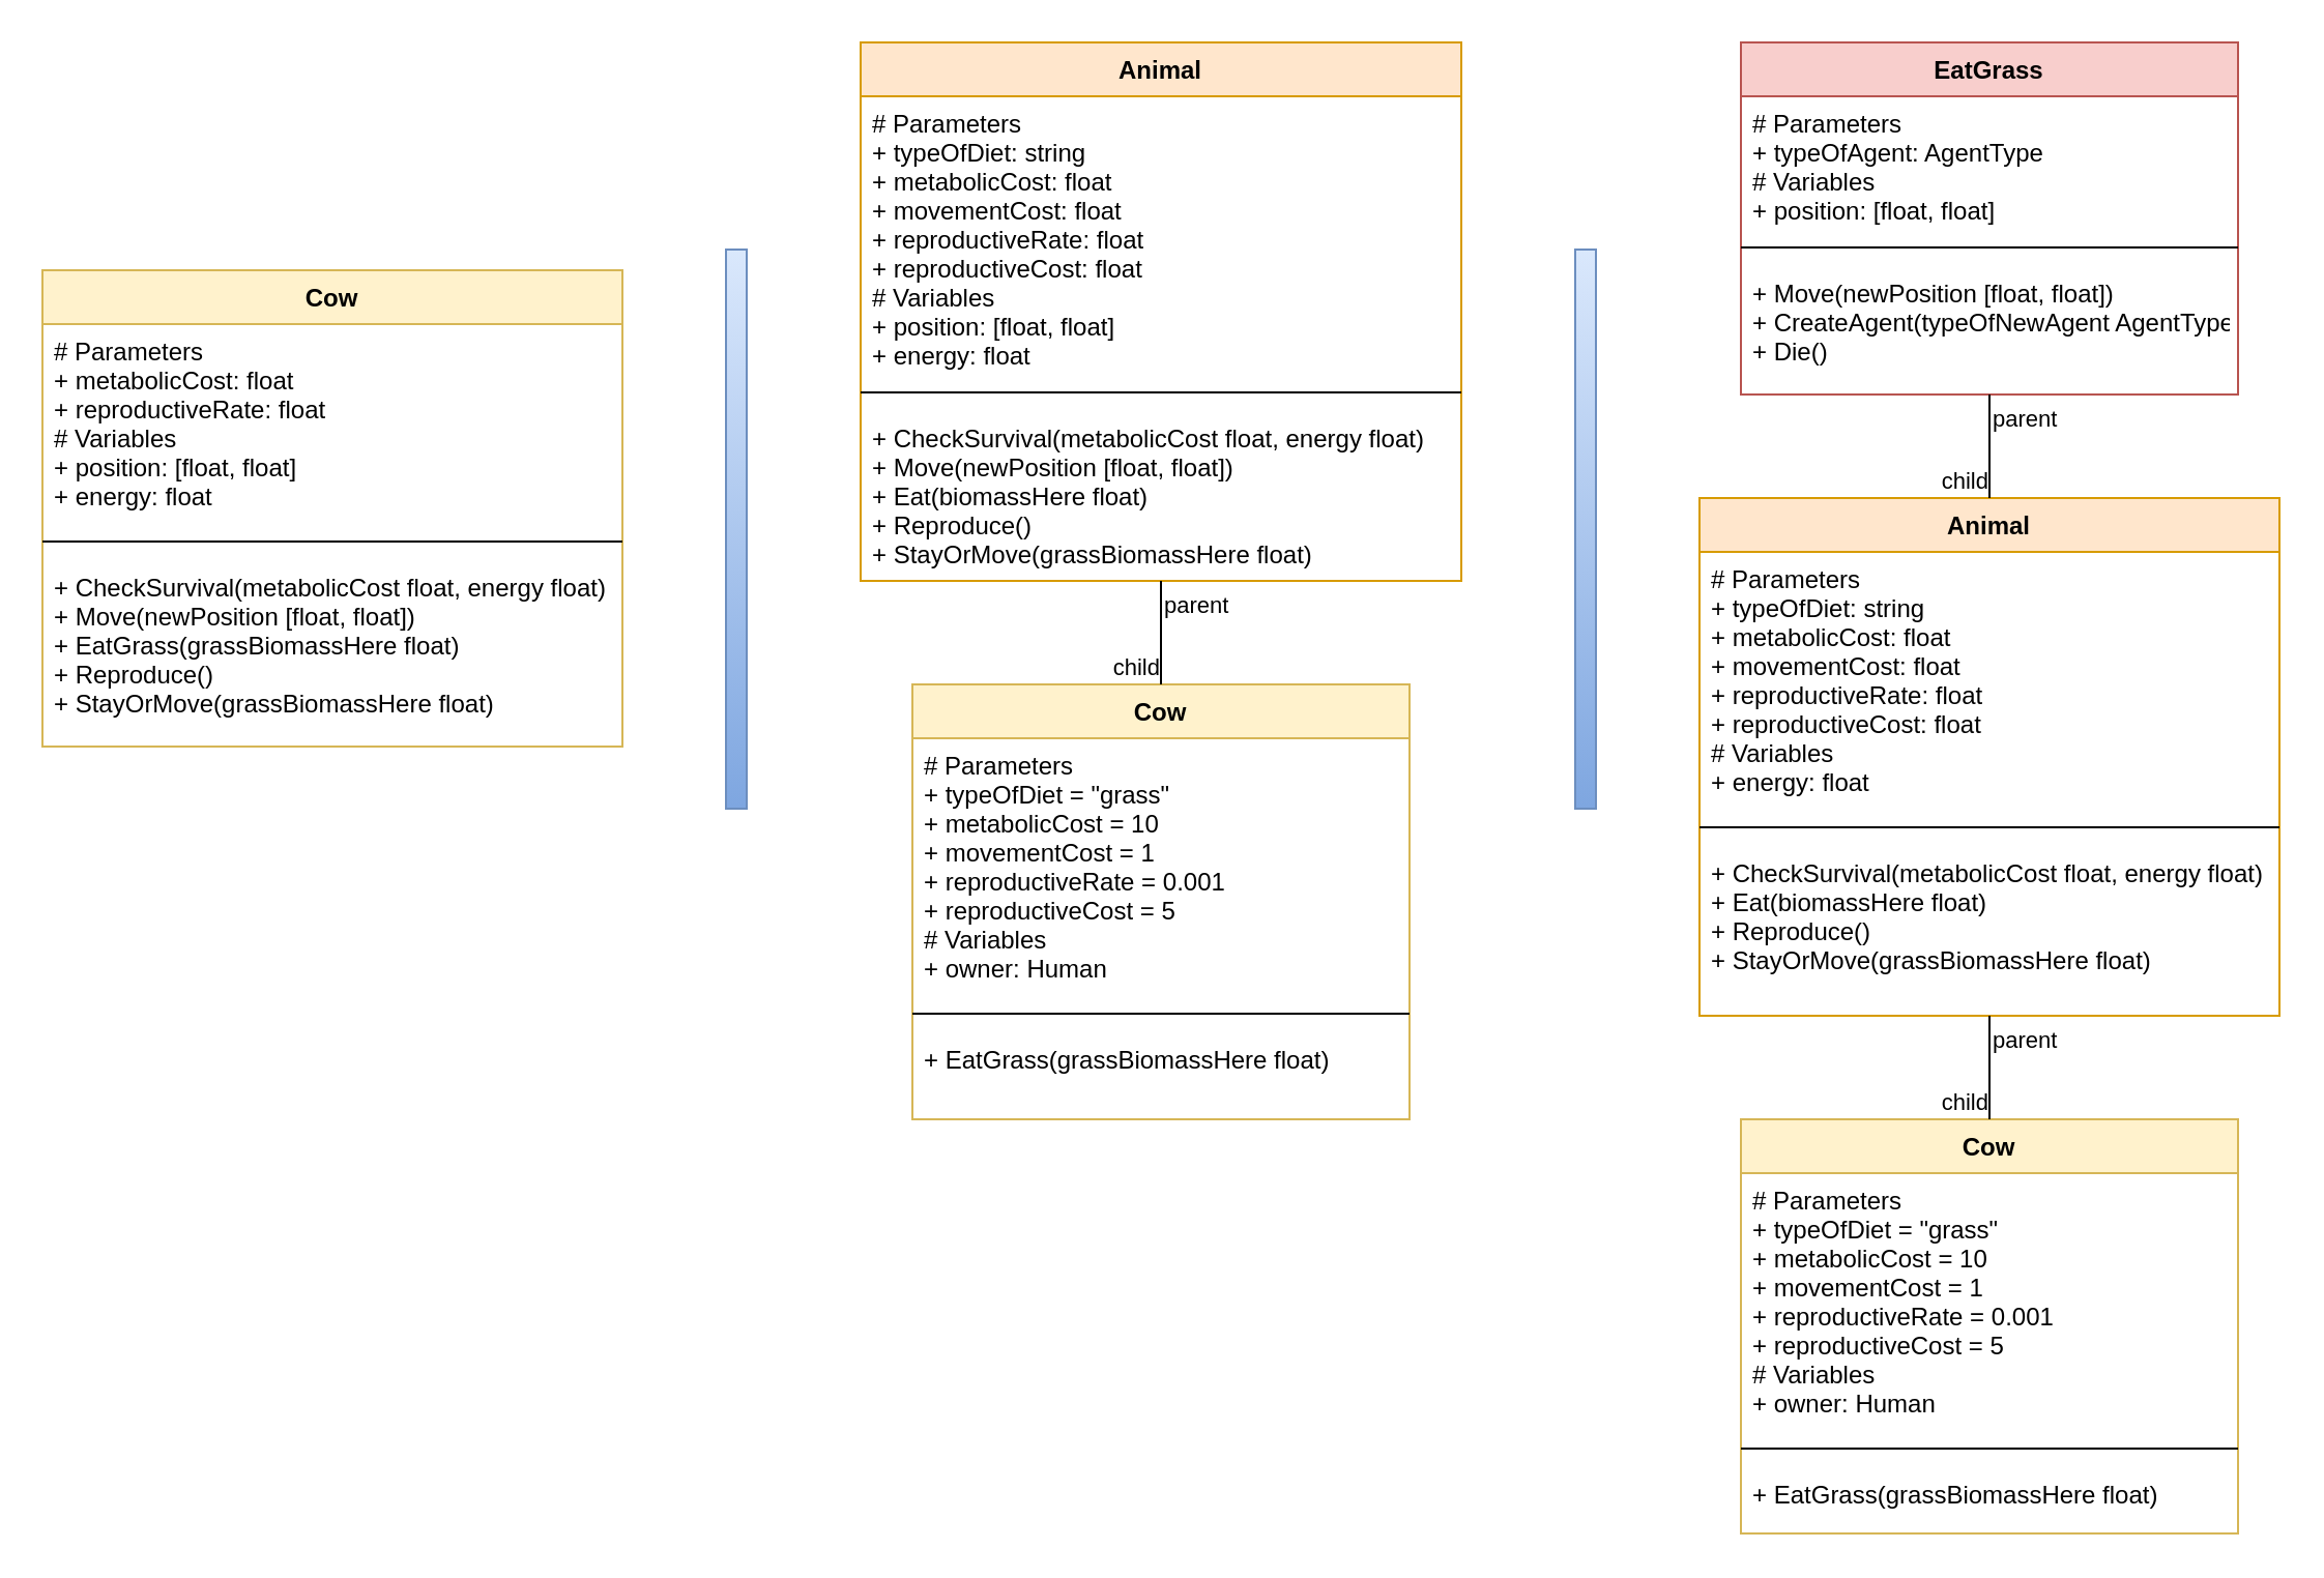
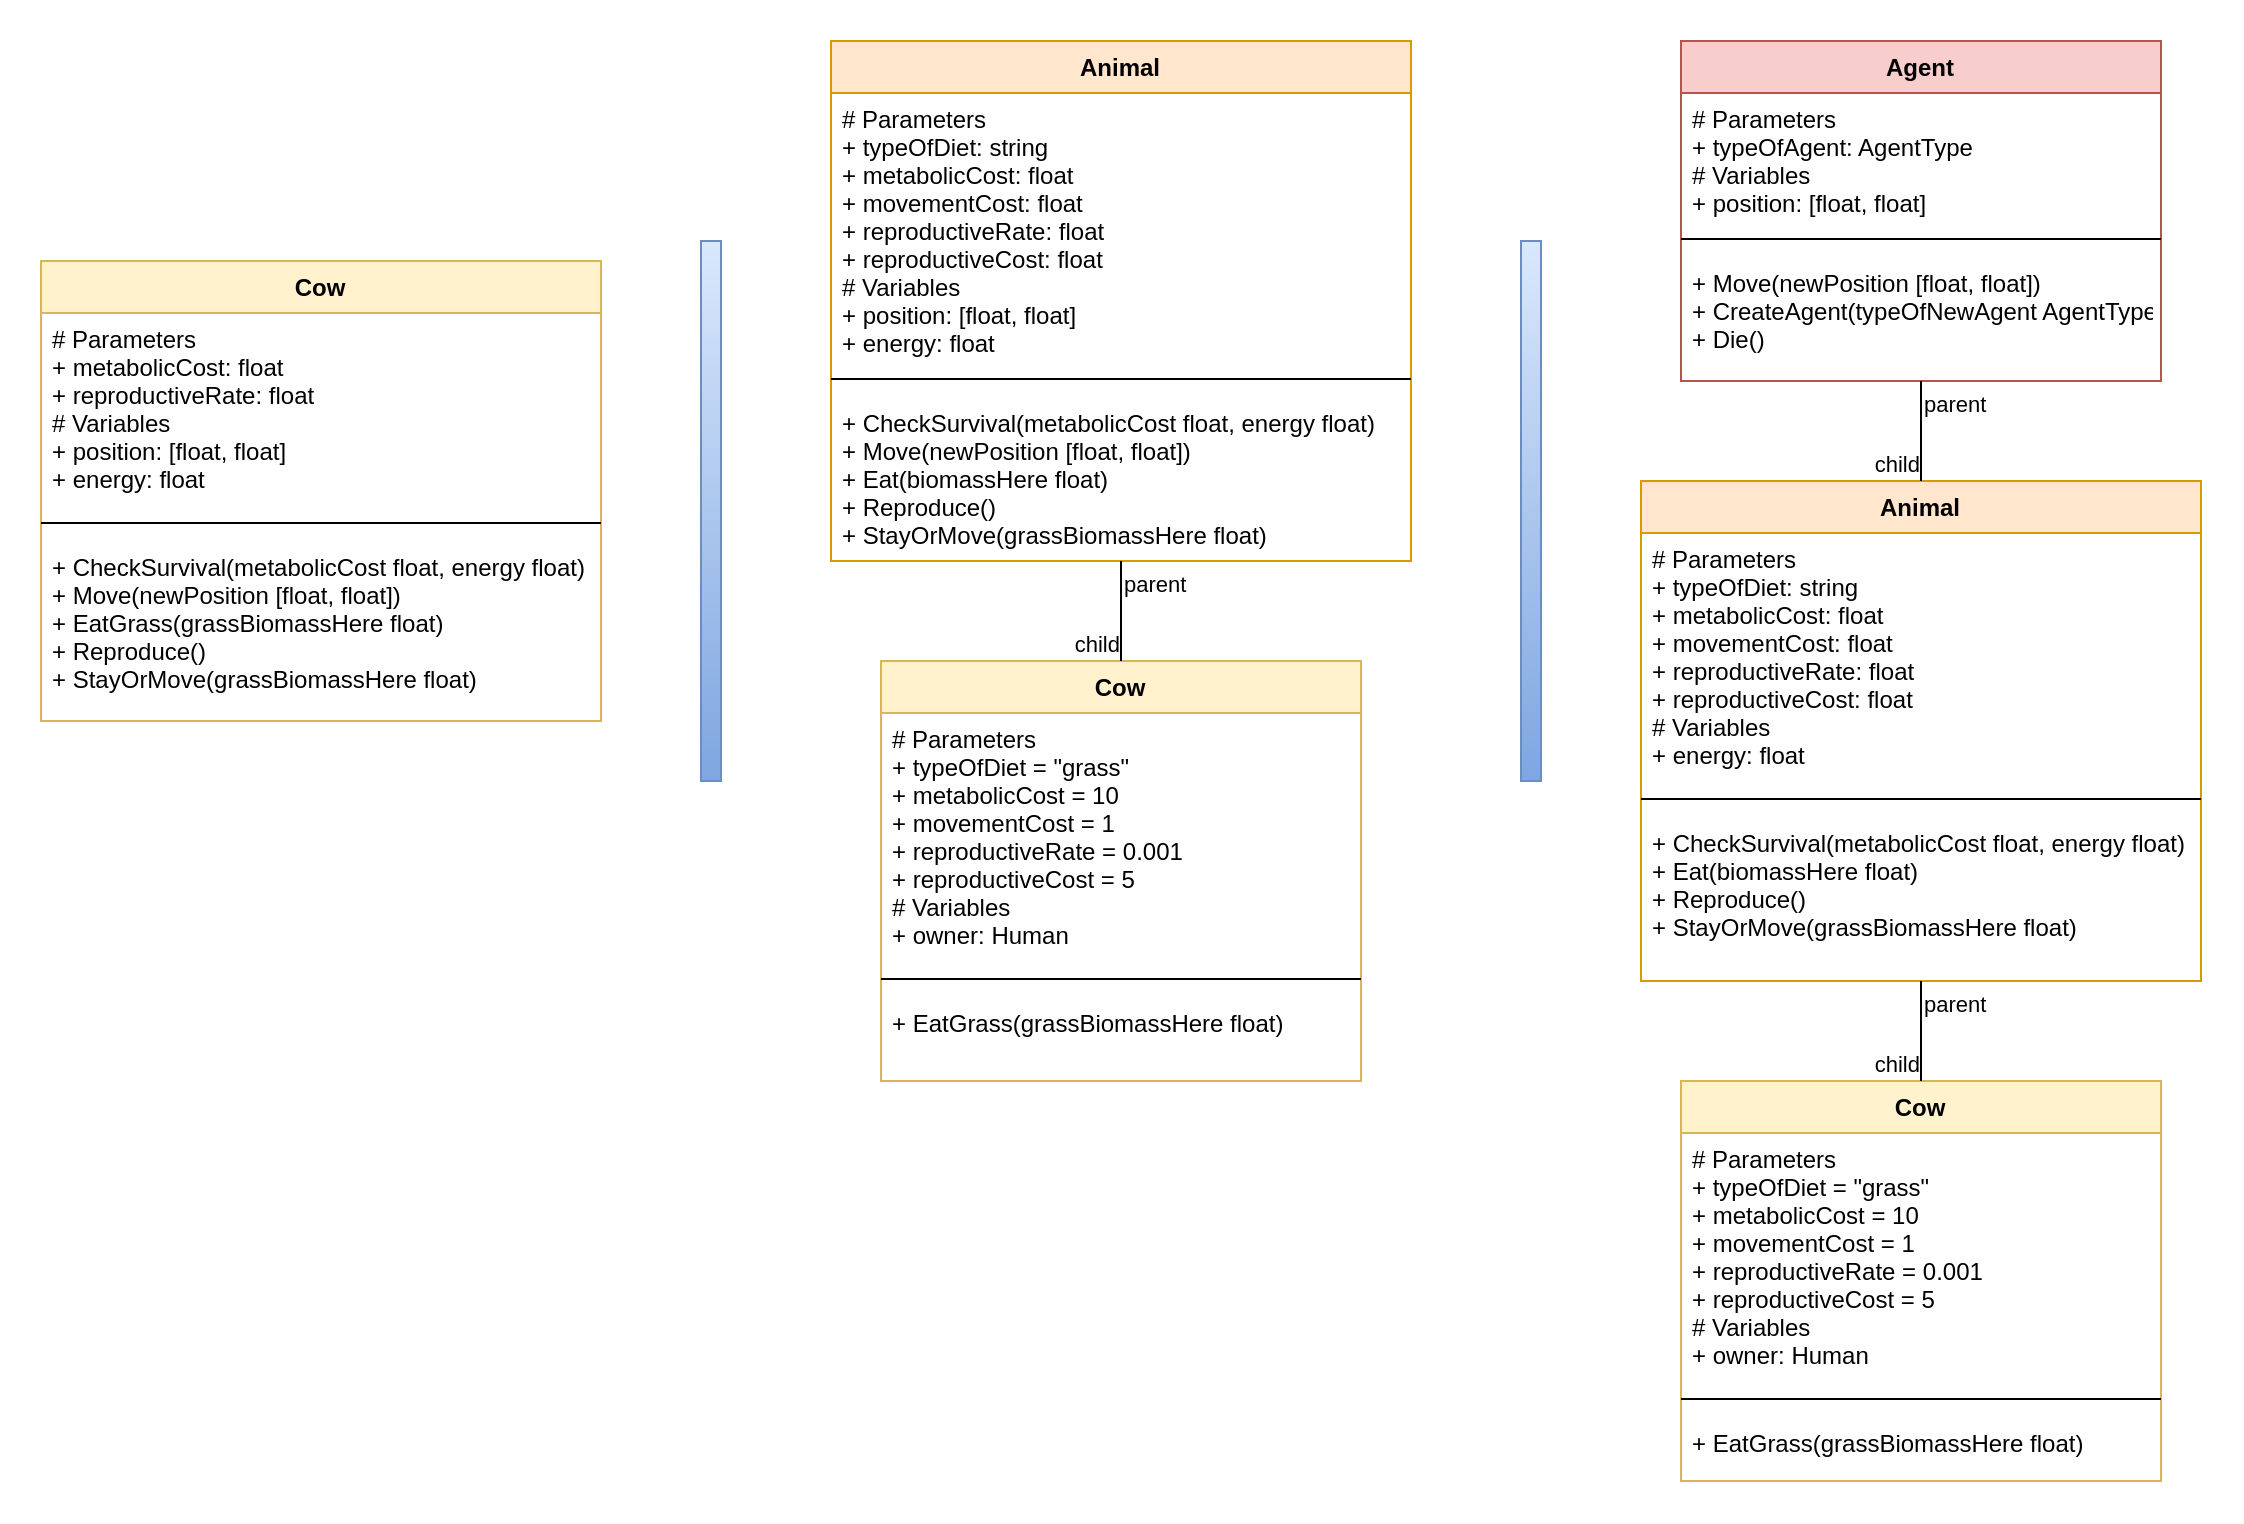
- <mxCell id="25" value="EatGrass" style="swimlane;fontStyle=1;align=center;verticalAlign=top;childLayout=stackLayout;horizontal=1;startSize=26;horizontalStack=0;resizeParent=1;resizeParentMax=0;resizeLast=0;collapsible=1;marginBottom=0;fillColor=#f8cecc;strokeColor=#b85450;" vertex="1" parent="1"><mxGeometry x="840" y="20" width="240" height="170" as="geometry" /></mxCell>
+ <mxCell id="25" value="Agent" style="swimlane;fontStyle=1;align=center;verticalAlign=top;childLayout=stackLayout;horizontal=1;startSize=26;horizontalStack=0;resizeParent=1;resizeParentMax=0;resizeLast=0;collapsible=1;marginBottom=0;fillColor=#f8cecc;strokeColor=#b85450;" vertex="1" parent="1"><mxGeometry x="840" y="20" width="240" height="170" as="geometry" /></mxCell>
